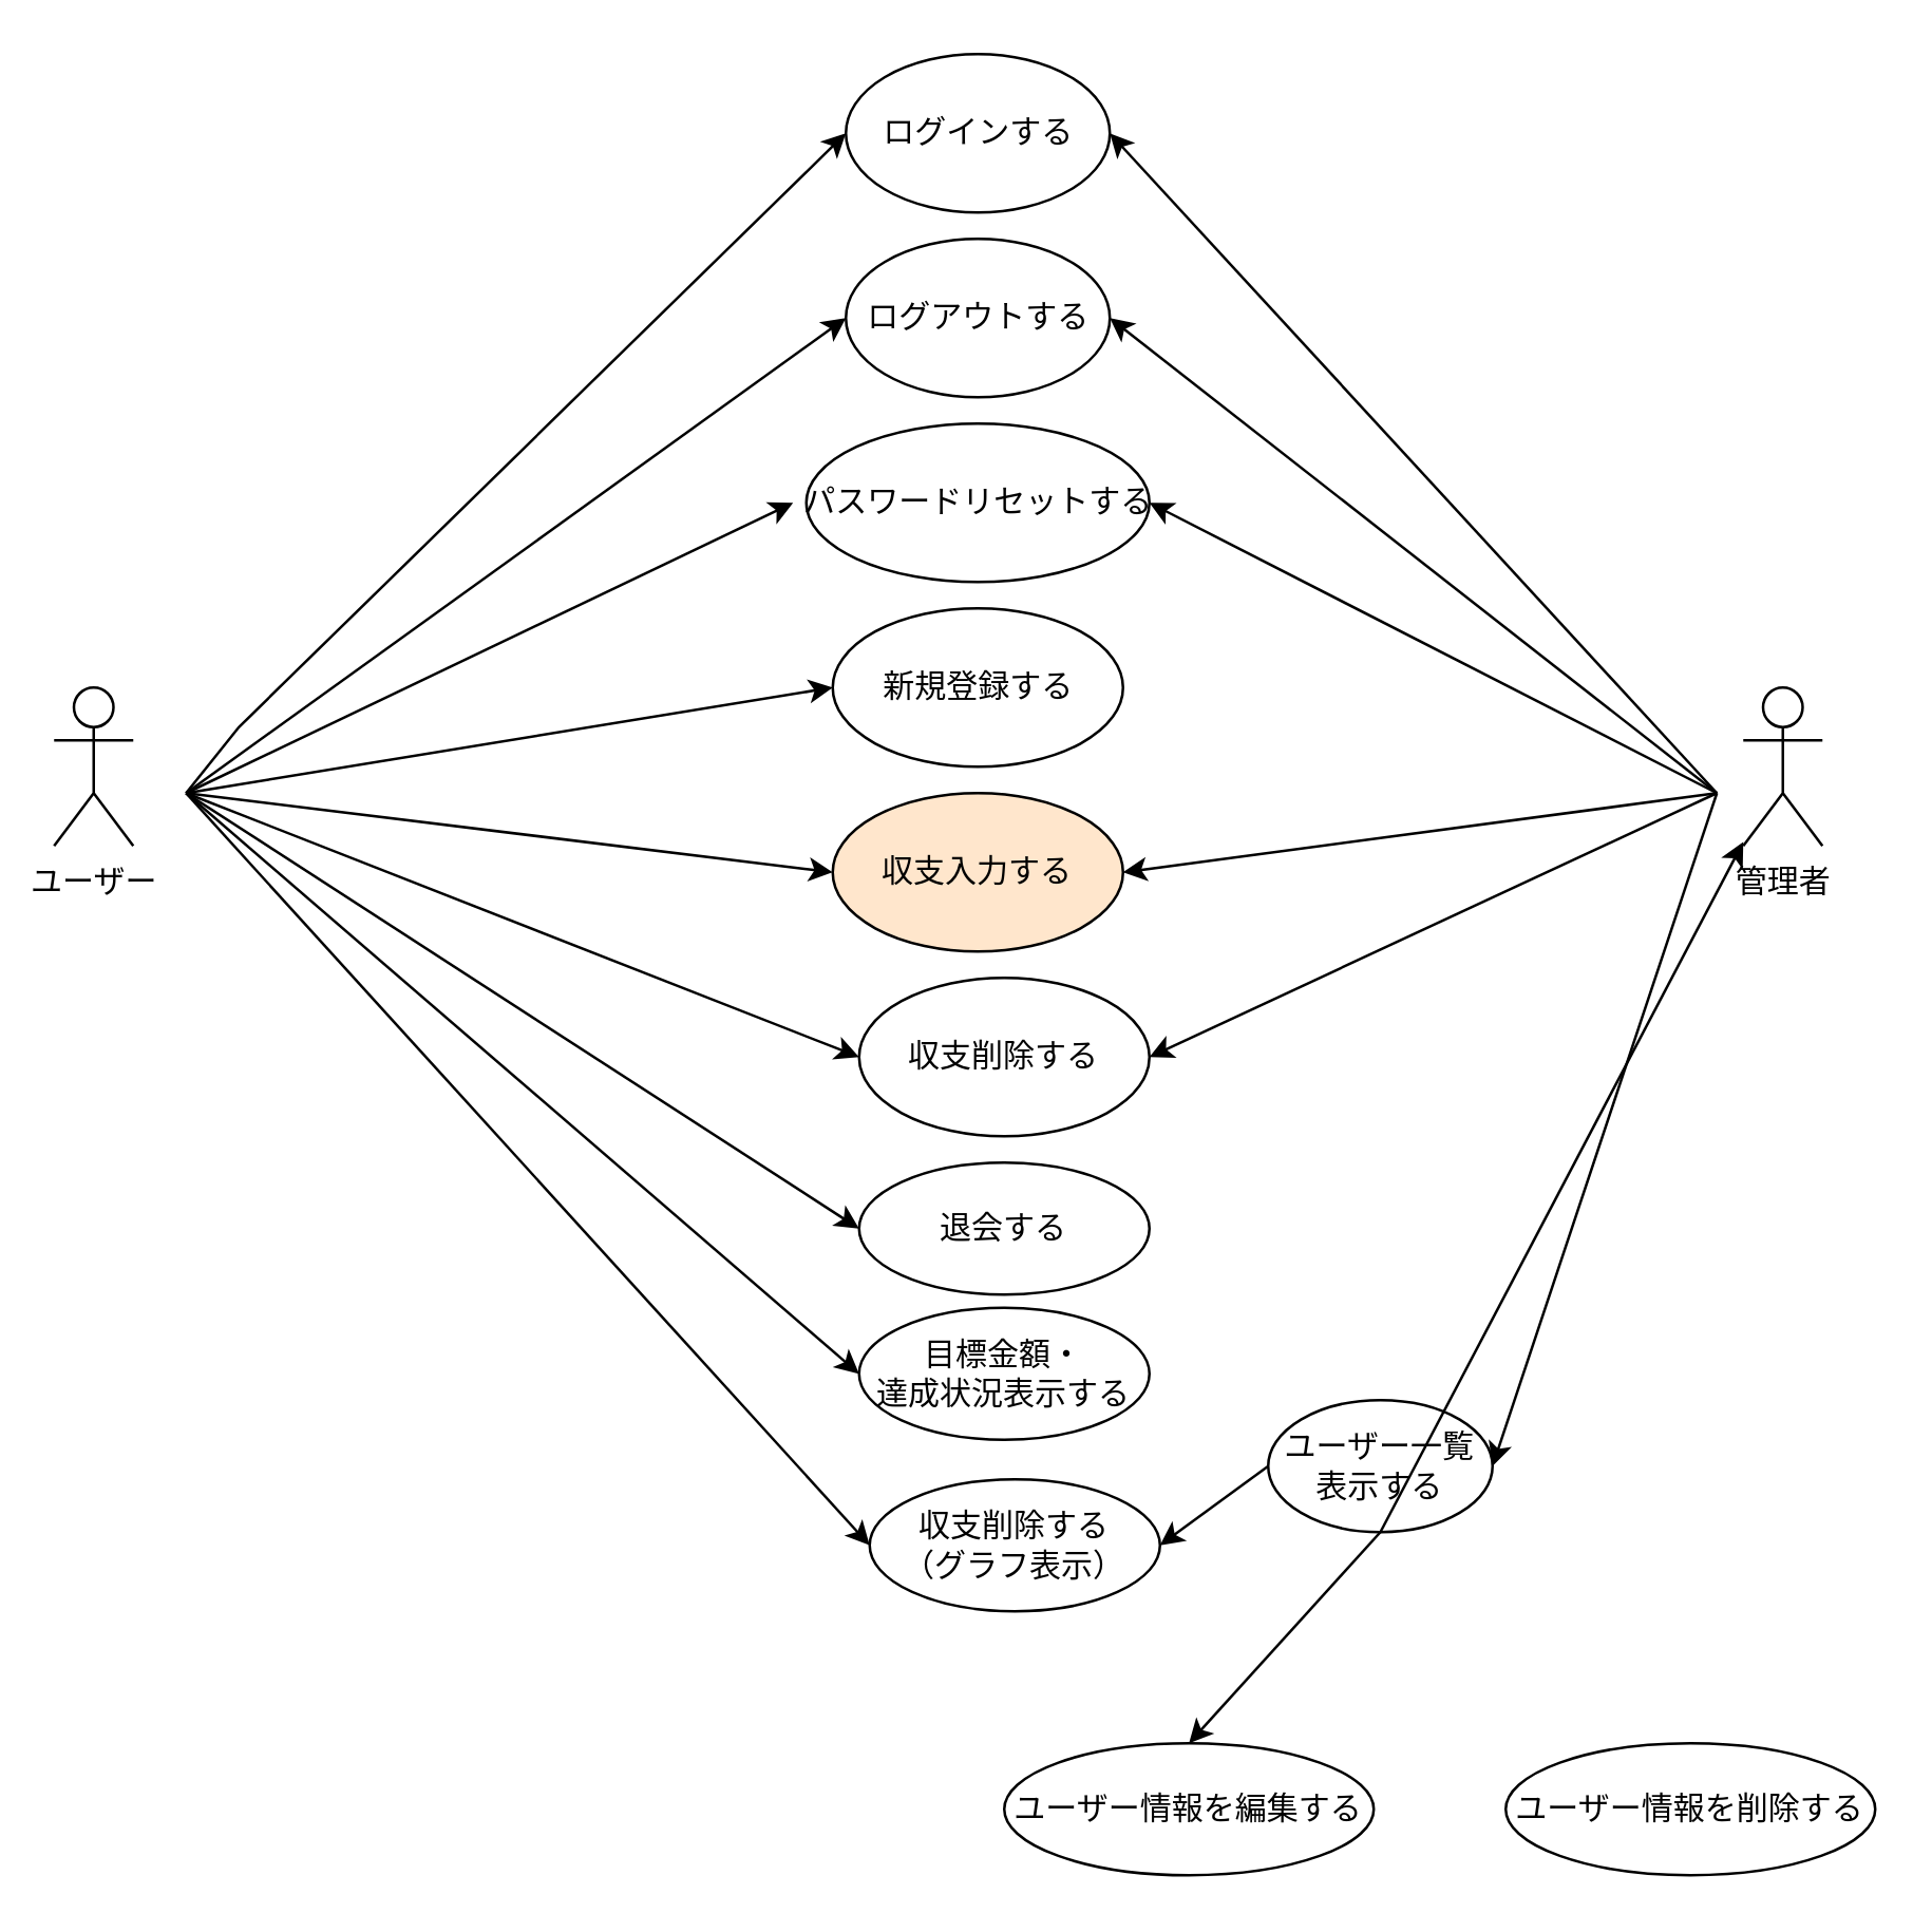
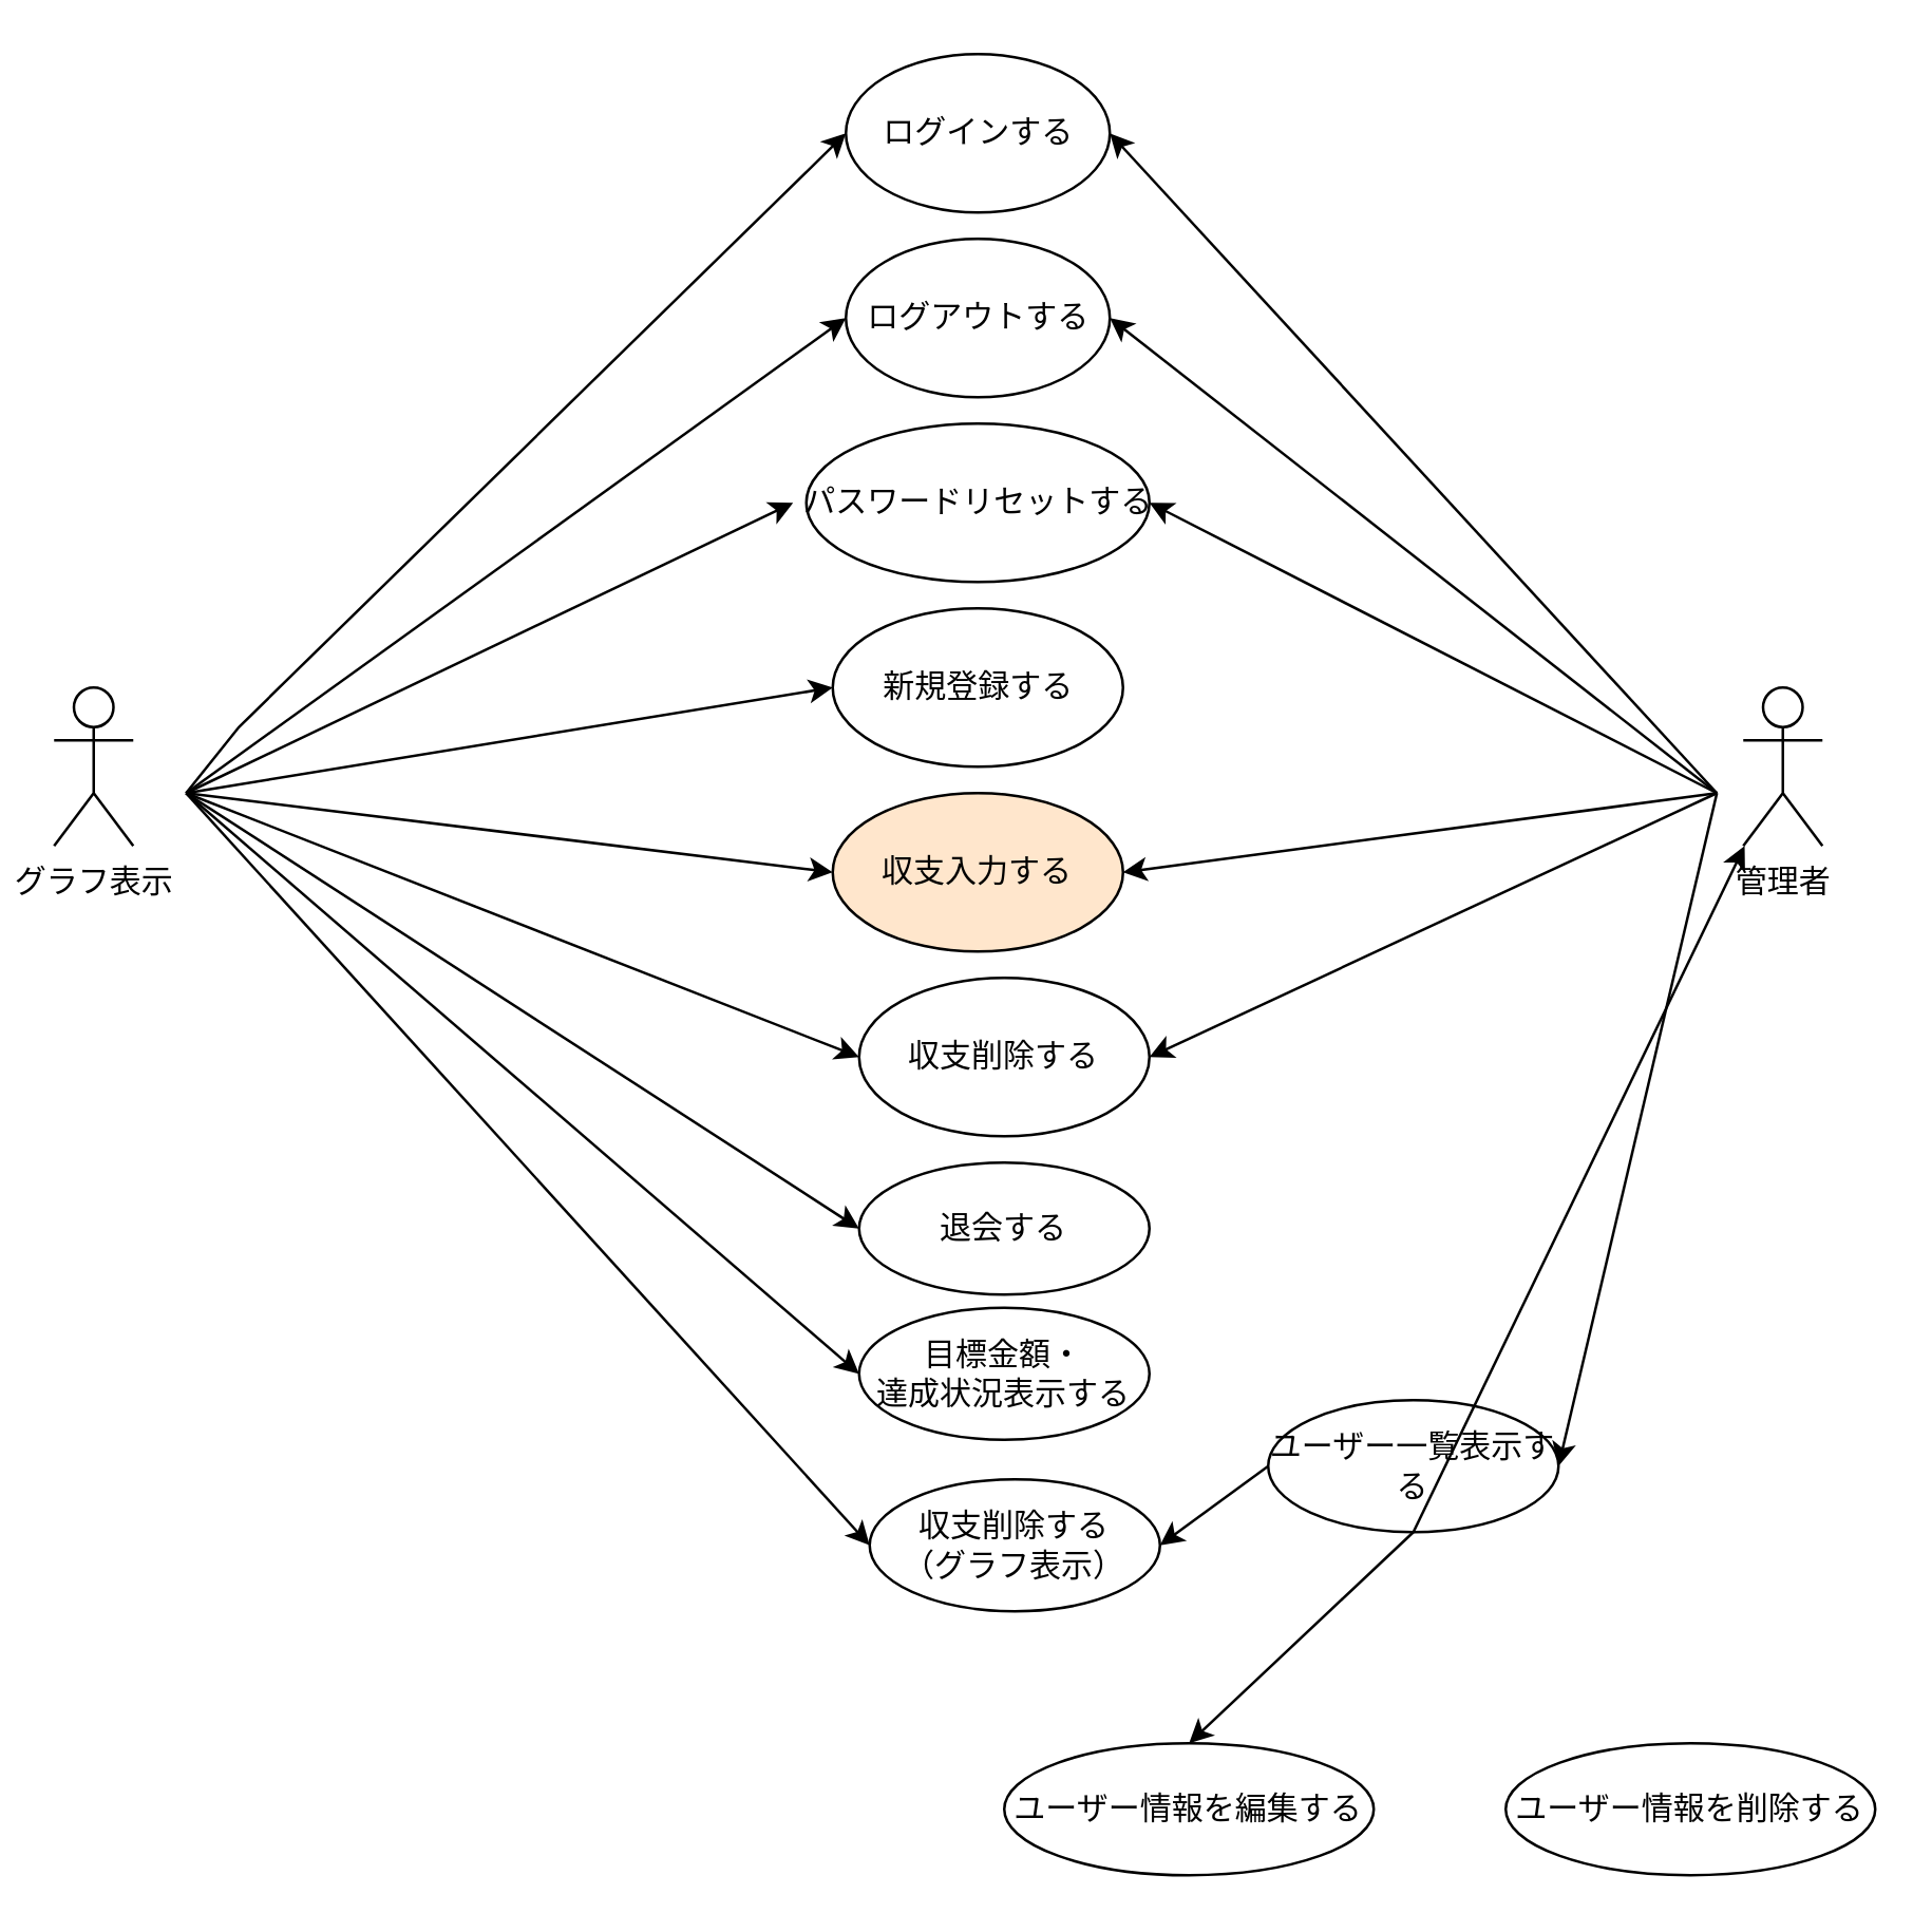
- <mxCell id="2" value="ユーザー" style="shape=umlActor;verticalLabelPosition=bottom;verticalAlign=top;html=1;outlineConnect=0;" vertex="1" parent="1"><mxGeometry x="20" y="260" width="30" height="60" as="geometry" /></mxCell>
+ <mxCell id="2" value="グラフ表示" style="shape=umlActor;verticalLabelPosition=bottom;verticalAlign=top;html=1;outlineConnect=0;" vertex="1" parent="1"><mxGeometry x="20" y="260" width="30" height="60" as="geometry" /></mxCell>
- <mxCell id="17" value="&lt;div&gt;ユーザー一覧表示する&lt;/div&gt;" style="ellipse;whiteSpace=wrap;html=1;" vertex="1" parent="1"><mxGeometry x="480" y="530" width="85" height="50" as="geometry" /></mxCell>
+ <mxCell id="17" value="&lt;div&gt;ユーザー一覧表示する&lt;/div&gt;" style="ellipse;whiteSpace=wrap;html=1;" vertex="1" parent="1"><mxGeometry x="480" y="530" width="110" height="50" as="geometry" /></mxCell>
